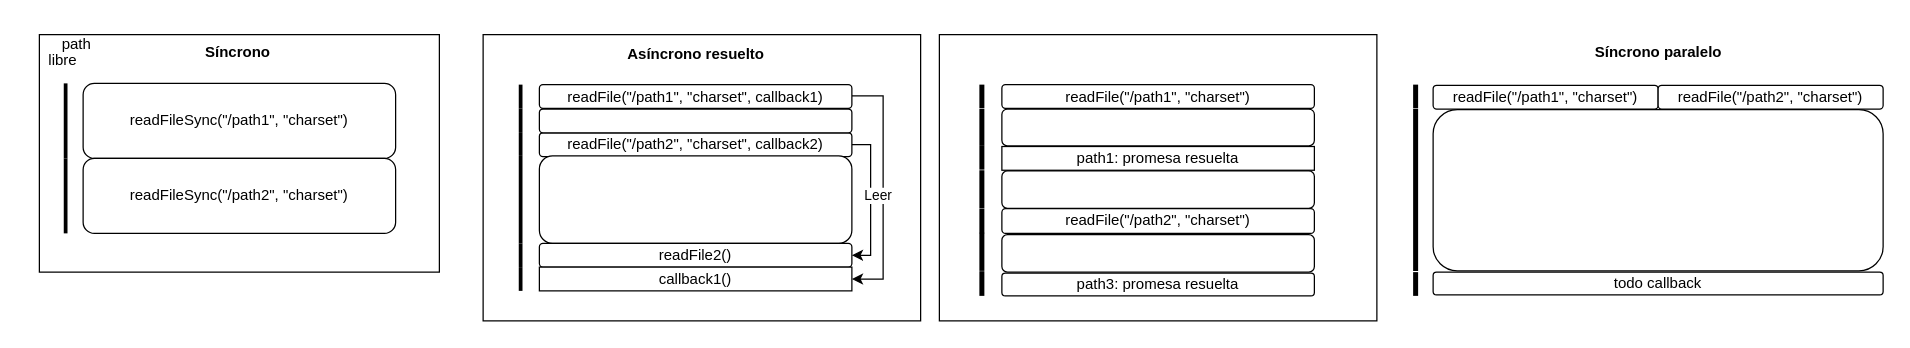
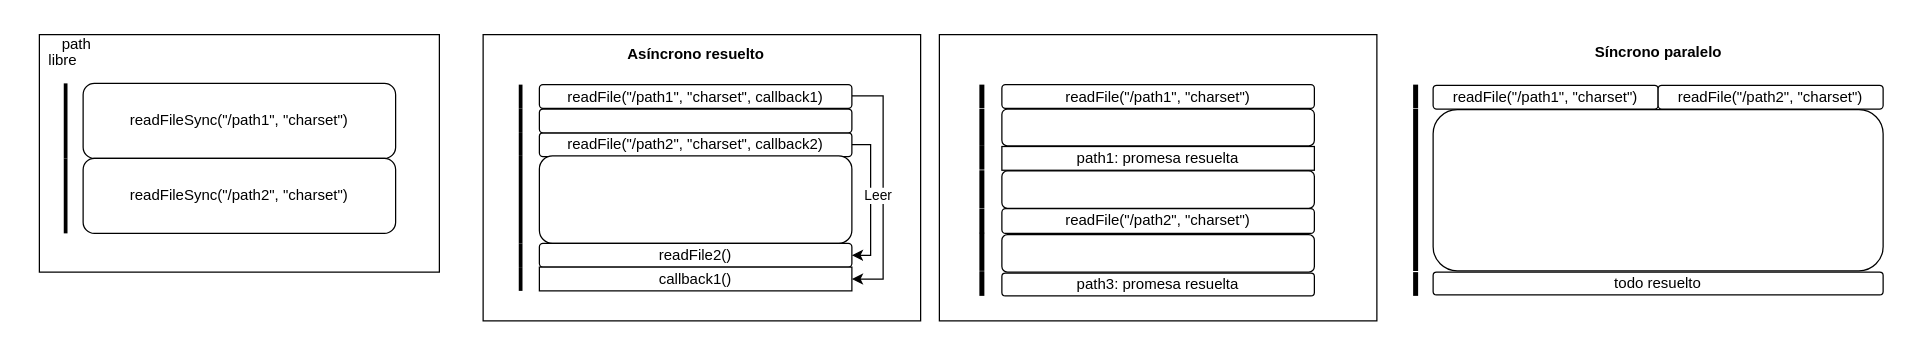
- <mxCell id="8" value="Síncrono" style="text;html=1;align=center;verticalAlign=middle;whiteSpace=wrap;rounded=0;fontStyle=1" vertex="1" parent="1"><mxGeometry x="160" y="26" width="60" height="30" as="geometry" /></mxCell>
- <mxCell id="35" value="todo callback" style="rounded=1;whiteSpace=wrap;html=1;fillColor=light-dark(#FFFFFF,#EC4A4D);" vertex="1" parent="1"><mxGeometry x="1146" y="217" width="360" height="18.25" as="geometry" /></mxCell>
+ <mxCell id="35" value="todo resuelto" style="rounded=1;whiteSpace=wrap;html=1;fillColor=light-dark(#FFFFFF,#EC4A4D);" vertex="1" parent="1"><mxGeometry x="1146" y="217" width="360" height="18.25" as="geometry" /></mxCell>
